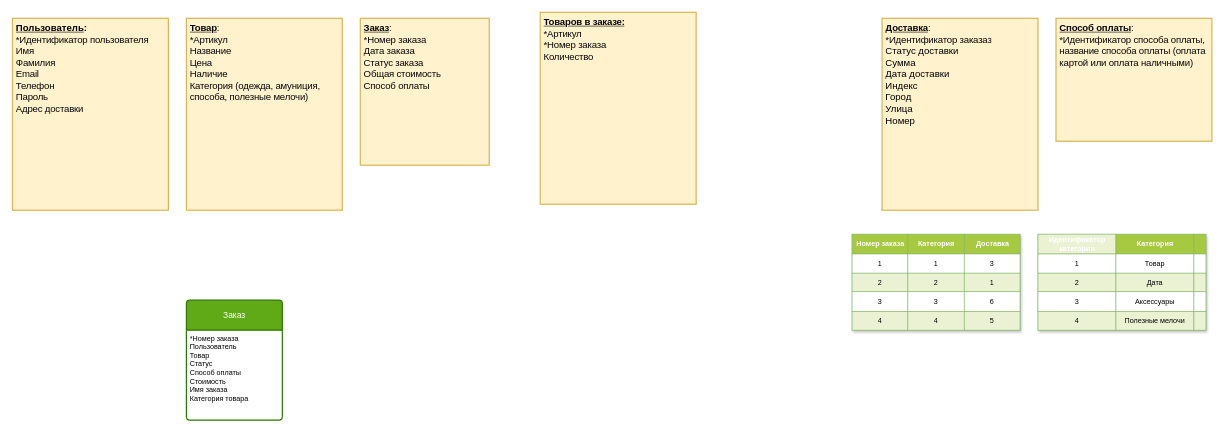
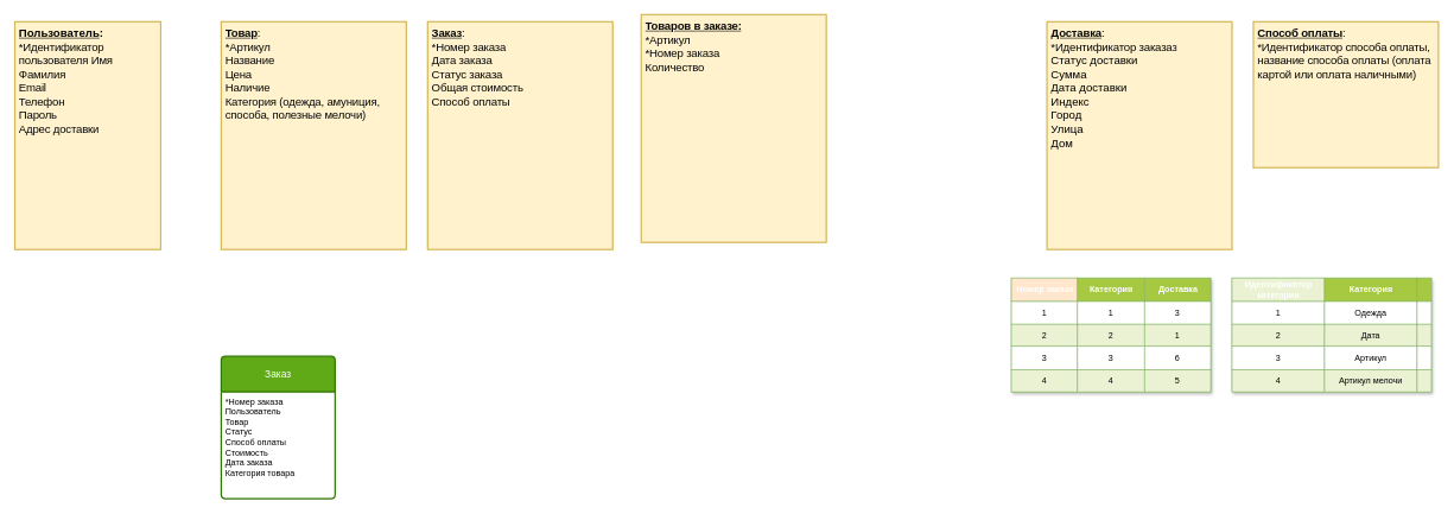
- <mxCell id="7" value="&lt;div&gt;&lt;font style=&quot;font-size: 16px;&quot; face=&quot;SB Sans Text, SBSansText, sans-serif&quot; color=&quot;#080808&quot;&gt;&lt;span style=&quot;letter-spacing: -0.32px; white-space-collapse: preserve;&quot;&gt;&lt;u&gt;&lt;b&gt;Доставка&lt;/b&gt;&lt;/u&gt;:&lt;/span&gt;&lt;/font&gt;&lt;/div&gt;&lt;div&gt;&lt;font style=&quot;font-size: 16px;&quot; face=&quot;SB Sans Text, SBSansText, sans-serif&quot; color=&quot;#080808&quot;&gt;&lt;span style=&quot;letter-spacing: -0.32px; white-space-collapse: preserve;&quot;&gt;*Идентификатор заказаз&lt;/span&gt;&lt;/font&gt;&lt;/div&gt;&lt;div&gt;&lt;font style=&quot;font-size: 16px;&quot;&gt;&lt;span style=&quot;text-wrap: nowrap;&quot;&gt;Статус доставки&lt;/span&gt;&lt;br style=&quot;padding: 0px; margin: 0px; text-wrap: nowrap; box-shadow: none !important;&quot;&gt;&lt;span style=&quot;text-wrap: nowrap;&quot;&gt;Сумма&lt;/span&gt;&lt;br style=&quot;padding: 0px; margin: 0px; text-wrap: nowrap; box-shadow: none !important;&quot;&gt;&lt;span style=&quot;text-wrap: nowrap;&quot;&gt;Дата доставки&lt;/span&gt;&lt;br style=&quot;padding: 0px; margin: 0px; text-wrap: nowrap; box-shadow: none !important;&quot;&gt;&lt;span style=&quot;text-wrap: nowrap;&quot;&gt;Индекс&lt;/span&gt;&lt;br style=&quot;padding: 0px; margin: 0px; text-wrap: nowrap; box-shadow: none !important;&quot;&gt;&lt;span style=&quot;text-wrap: nowrap;&quot;&gt;Город&lt;/span&gt;&lt;br style=&quot;padding: 0px; margin: 0px; text-wrap: nowrap; box-shadow: none !important;&quot;&gt;&lt;span style=&quot;text-wrap: nowrap;&quot;&gt;Улица&lt;/span&gt;&lt;br style=&quot;padding: 0px; margin: 0px; text-wrap: nowrap; box-shadow: none !important;&quot;&gt;&lt;span style=&quot;text-wrap: nowrap;&quot;&gt;Номер&lt;/span&gt;&lt;/font&gt;&lt;font face=&quot;SB Sans Text, SBSansText, sans-serif&quot; color=&quot;#080808&quot;&gt;&lt;span style=&quot;font-size: 17px; letter-spacing: -0.32px; white-space-collapse: preserve;&quot;&gt;&lt;br&gt;&lt;/span&gt;&lt;/font&gt;&lt;/div&gt;" style="text;strokeColor=#d6b656;fillColor=#fff2cc;spacingLeft=4;spacingRight=4;overflow=hidden;rotatable=0;points=[[0,0.5],[1,0.5]];portConstraint=eastwest;fontSize=12;whiteSpace=wrap;html=1;strokeWidth=2;" parent="1" vertex="1"><mxGeometry x="1470" y="30" width="260" height="320" as="geometry" /></mxCell>
+ <mxCell id="7" value="&lt;div&gt;&lt;font style=&quot;font-size: 16px;&quot; face=&quot;SB Sans Text, SBSansText, sans-serif&quot; color=&quot;#080808&quot;&gt;&lt;span style=&quot;letter-spacing: -0.32px; white-space-collapse: preserve;&quot;&gt;&lt;u&gt;&lt;b&gt;Доставка&lt;/b&gt;&lt;/u&gt;:&lt;/span&gt;&lt;/font&gt;&lt;/div&gt;&lt;div&gt;&lt;font style=&quot;font-size: 16px;&quot; face=&quot;SB Sans Text, SBSansText, sans-serif&quot; color=&quot;#080808&quot;&gt;&lt;span style=&quot;letter-spacing: -0.32px; white-space-collapse: preserve;&quot;&gt;*Идентификатор заказаз&lt;/span&gt;&lt;/font&gt;&lt;/div&gt;&lt;div&gt;&lt;font style=&quot;font-size: 16px;&quot;&gt;&lt;span style=&quot;text-wrap: nowrap;&quot;&gt;Статус доставки&lt;/span&gt;&lt;br style=&quot;padding: 0px; margin: 0px; text-wrap: nowrap; box-shadow: none !important;&quot;&gt;&lt;span style=&quot;text-wrap: nowrap;&quot;&gt;Сумма&lt;/span&gt;&lt;br style=&quot;padding: 0px; margin: 0px; text-wrap: nowrap; box-shadow: none !important;&quot;&gt;&lt;span style=&quot;text-wrap: nowrap;&quot;&gt;Дата доставки&lt;/span&gt;&lt;br style=&quot;padding: 0px; margin: 0px; text-wrap: nowrap; box-shadow: none !important;&quot;&gt;&lt;span style=&quot;text-wrap: nowrap;&quot;&gt;Индекс&lt;/span&gt;&lt;br style=&quot;padding: 0px; margin: 0px; text-wrap: nowrap; box-shadow: none !important;&quot;&gt;&lt;span style=&quot;text-wrap: nowrap;&quot;&gt;Город&lt;/span&gt;&lt;br style=&quot;padding: 0px; margin: 0px; text-wrap: nowrap; box-shadow: none !important;&quot;&gt;&lt;span style=&quot;text-wrap: nowrap;&quot;&gt;Улица&lt;/span&gt;&lt;br style=&quot;padding: 0px; margin: 0px; text-wrap: nowrap; box-shadow: none !important;&quot;&gt;&lt;span style=&quot;text-wrap: nowrap;&quot;&gt;Дом&lt;/span&gt;&lt;/font&gt;&lt;font face=&quot;SB Sans Text, SBSansText, sans-serif&quot; color=&quot;#080808&quot;&gt;&lt;span style=&quot;font-size: 17px; letter-spacing: -0.32px; white-space-collapse: preserve;&quot;&gt;&lt;br&gt;&lt;/span&gt;&lt;/font&gt;&lt;/div&gt;" style="text;strokeColor=#d6b656;fillColor=#fff2cc;spacingLeft=4;spacingRight=4;overflow=hidden;rotatable=0;points=[[0,0.5],[1,0.5]];portConstraint=eastwest;fontSize=12;whiteSpace=wrap;html=1;strokeWidth=2;" parent="1" vertex="1"><mxGeometry x="1470" y="30" width="260" height="320" as="geometry" /></mxCell>
- <mxCell id="6" value="&lt;div&gt;&lt;span style=&quot;color: rgb(8, 8, 8); font-family: &amp;quot;SB Sans Text&amp;quot;, SBSansText, sans-serif; letter-spacing: -0.32px; white-space-collapse: preserve;&quot;&gt;&lt;font style=&quot;font-size: 16px;&quot;&gt;&lt;u&gt;&lt;b&gt;Заказ&lt;/b&gt;&lt;/u&gt;:&lt;/font&gt;&lt;/span&gt;&lt;/div&gt;&lt;div&gt;&lt;span style=&quot;color: rgb(8, 8, 8); font-family: &amp;quot;SB Sans Text&amp;quot;, SBSansText, sans-serif; letter-spacing: -0.32px; white-space-collapse: preserve;&quot;&gt;&lt;font style=&quot;font-size: 16px;&quot;&gt;*Номер заказа&lt;/font&gt;&lt;/span&gt;&lt;/div&gt;&lt;div&gt;&lt;span style=&quot;color: rgb(8, 8, 8); font-family: &amp;quot;SB Sans Text&amp;quot;, SBSansText, sans-serif; letter-spacing: -0.32px; white-space-collapse: preserve;&quot;&gt;&lt;font style=&quot;font-size: 16px;&quot;&gt;Дата заказа&lt;/font&gt;&lt;/span&gt;&lt;/div&gt;&lt;div&gt;&lt;span style=&quot;color: rgb(8, 8, 8); font-family: &amp;quot;SB Sans Text&amp;quot;, SBSansText, sans-serif; letter-spacing: -0.32px; white-space-collapse: preserve;&quot;&gt;&lt;font style=&quot;font-size: 16px;&quot;&gt;Статус заказа&lt;/font&gt;&lt;/span&gt;&lt;/div&gt;&lt;div&gt;&lt;span style=&quot;color: rgb(8, 8, 8); font-family: &amp;quot;SB Sans Text&amp;quot;, SBSansText, sans-serif; letter-spacing: -0.32px; white-space-collapse: preserve;&quot;&gt;&lt;font style=&quot;font-size: 16px;&quot;&gt;Общая стоимость&lt;/font&gt;&lt;/span&gt;&lt;/div&gt;&lt;div&gt;&lt;span style=&quot;color: rgb(8, 8, 8); font-family: &amp;quot;SB Sans Text&amp;quot;, SBSansText, sans-serif; letter-spacing: -0.32px; white-space-collapse: preserve;&quot;&gt;&lt;font style=&quot;font-size: 16px;&quot;&gt;Способ оплаты&lt;/font&gt;&lt;/span&gt;&lt;br&gt;&lt;/div&gt;" style="text;strokeColor=#d6b656;fillColor=#fff2cc;spacingLeft=4;spacingRight=4;overflow=hidden;rotatable=0;points=[[0,0.5],[1,0.5]];portConstraint=eastwest;fontSize=12;whiteSpace=wrap;html=1;strokeWidth=2;" parent="1" vertex="1"><mxGeometry x="600" y="30" width="215" height="245" as="geometry" /></mxCell>
+ <mxCell id="6" value="&lt;div&gt;&lt;span style=&quot;color: rgb(8, 8, 8); font-family: &amp;quot;SB Sans Text&amp;quot;, SBSansText, sans-serif; letter-spacing: -0.32px; white-space-collapse: preserve;&quot;&gt;&lt;font style=&quot;font-size: 16px;&quot;&gt;&lt;u&gt;&lt;b&gt;Заказ&lt;/b&gt;&lt;/u&gt;:&lt;/font&gt;&lt;/span&gt;&lt;/div&gt;&lt;div&gt;&lt;span style=&quot;color: rgb(8, 8, 8); font-family: &amp;quot;SB Sans Text&amp;quot;, SBSansText, sans-serif; letter-spacing: -0.32px; white-space-collapse: preserve;&quot;&gt;&lt;font style=&quot;font-size: 16px;&quot;&gt;*Номер заказа&lt;/font&gt;&lt;/span&gt;&lt;/div&gt;&lt;div&gt;&lt;span style=&quot;color: rgb(8, 8, 8); font-family: &amp;quot;SB Sans Text&amp;quot;, SBSansText, sans-serif; letter-spacing: -0.32px; white-space-collapse: preserve;&quot;&gt;&lt;font style=&quot;font-size: 16px;&quot;&gt;Дата заказа&lt;/font&gt;&lt;/span&gt;&lt;/div&gt;&lt;div&gt;&lt;span style=&quot;color: rgb(8, 8, 8); font-family: &amp;quot;SB Sans Text&amp;quot;, SBSansText, sans-serif; letter-spacing: -0.32px; white-space-collapse: preserve;&quot;&gt;&lt;font style=&quot;font-size: 16px;&quot;&gt;Статус заказа&lt;/font&gt;&lt;/span&gt;&lt;/div&gt;&lt;div&gt;&lt;span style=&quot;color: rgb(8, 8, 8); font-family: &amp;quot;SB Sans Text&amp;quot;, SBSansText, sans-serif; letter-spacing: -0.32px; white-space-collapse: preserve;&quot;&gt;&lt;font style=&quot;font-size: 16px;&quot;&gt;Общая стоимость&lt;/font&gt;&lt;/span&gt;&lt;/div&gt;&lt;div&gt;&lt;span style=&quot;color: rgb(8, 8, 8); font-family: &amp;quot;SB Sans Text&amp;quot;, SBSansText, sans-serif; letter-spacing: -0.32px; white-space-collapse: preserve;&quot;&gt;&lt;font style=&quot;font-size: 16px;&quot;&gt;Способ оплаты&lt;/font&gt;&lt;/span&gt;&lt;br&gt;&lt;/div&gt;" style="text;strokeColor=#d6b656;fillColor=#fff2cc;spacingLeft=4;spacingRight=4;overflow=hidden;rotatable=0;points=[[0,0.5],[1,0.5]];portConstraint=eastwest;fontSize=12;whiteSpace=wrap;html=1;strokeWidth=2;" parent="1" vertex="1"><mxGeometry x="600" y="30" width="260" height="320" as="geometry" /></mxCell>
- <mxCell id="4" value="&lt;font style=&quot;font-size: 16px;&quot;&gt;&lt;b&gt;&lt;u&gt;Пользователь&lt;/u&gt;:&lt;/b&gt;&lt;/font&gt;&lt;div&gt;&lt;span style=&quot;color: rgb(8, 8, 8); font-family: &amp;quot;SB Sans Text&amp;quot;, SBSansText, sans-serif; letter-spacing: -0.32px; white-space-collapse: preserve;&quot;&gt;&lt;font style=&quot;font-size: 16px;&quot;&gt;*Идентификатор пользователя Имя&lt;/font&gt;&lt;/span&gt;&lt;/div&gt;&lt;div&gt;&lt;span style=&quot;color: rgb(8, 8, 8); font-family: &amp;quot;SB Sans Text&amp;quot;, SBSansText, sans-serif; letter-spacing: -0.32px; white-space-collapse: preserve;&quot;&gt;&lt;font style=&quot;font-size: 16px;&quot;&gt;Фамилия&lt;/font&gt;&lt;/span&gt;&lt;/div&gt;&lt;div&gt;&lt;span style=&quot;color: rgb(8, 8, 8); font-family: &amp;quot;SB Sans Text&amp;quot;, SBSansText, sans-serif; letter-spacing: -0.32px; white-space-collapse: preserve;&quot;&gt;&lt;font style=&quot;font-size: 16px;&quot;&gt;Email&lt;/font&gt;&lt;/span&gt;&lt;/div&gt;&lt;div&gt;&lt;span style=&quot;color: rgb(8, 8, 8); font-family: &amp;quot;SB Sans Text&amp;quot;, SBSansText, sans-serif; letter-spacing: -0.32px; white-space-collapse: preserve;&quot;&gt;&lt;font style=&quot;font-size: 16px;&quot;&gt;Телефон&lt;/font&gt;&lt;/span&gt;&lt;/div&gt;&lt;div&gt;&lt;span style=&quot;color: rgb(8, 8, 8); font-family: &amp;quot;SB Sans Text&amp;quot;, SBSansText, sans-serif; letter-spacing: -0.32px; white-space-collapse: preserve;&quot;&gt;&lt;font style=&quot;font-size: 16px;&quot;&gt;Пароль&lt;/font&gt;&lt;/span&gt;&lt;/div&gt;&lt;div&gt;&lt;span style=&quot;color: rgb(8, 8, 8); font-family: &amp;quot;SB Sans Text&amp;quot;, SBSansText, sans-serif; letter-spacing: -0.32px; white-space-collapse: preserve;&quot;&gt;&lt;font style=&quot;font-size: 16px;&quot;&gt;Адрес доставки&lt;/font&gt;&lt;/span&gt;&lt;br&gt;&lt;/div&gt;" style="text;strokeColor=#d6b656;fillColor=#fff2cc;spacingLeft=4;spacingRight=4;overflow=hidden;rotatable=0;points=[[0,0.5],[1,0.5]];portConstraint=eastwest;fontSize=12;whiteSpace=wrap;html=1;strokeWidth=2;" parent="1" vertex="1"><mxGeometry x="20" y="30" width="260" height="320" as="geometry" /></mxCell>
+ <mxCell id="4" value="&lt;font style=&quot;font-size: 16px;&quot;&gt;&lt;b&gt;&lt;u&gt;Пользователь&lt;/u&gt;:&lt;/b&gt;&lt;/font&gt;&lt;div&gt;&lt;span style=&quot;color: rgb(8, 8, 8); font-family: &amp;quot;SB Sans Text&amp;quot;, SBSansText, sans-serif; letter-spacing: -0.32px; white-space-collapse: preserve;&quot;&gt;&lt;font style=&quot;font-size: 16px;&quot;&gt;*Идентификатор пользователя Имя&lt;/font&gt;&lt;/span&gt;&lt;/div&gt;&lt;div&gt;&lt;span style=&quot;color: rgb(8, 8, 8); font-family: &amp;quot;SB Sans Text&amp;quot;, SBSansText, sans-serif; letter-spacing: -0.32px; white-space-collapse: preserve;&quot;&gt;&lt;font style=&quot;font-size: 16px;&quot;&gt;Фамилия&lt;/font&gt;&lt;/span&gt;&lt;/div&gt;&lt;div&gt;&lt;span style=&quot;color: rgb(8, 8, 8); font-family: &amp;quot;SB Sans Text&amp;quot;, SBSansText, sans-serif; letter-spacing: -0.32px; white-space-collapse: preserve;&quot;&gt;&lt;font style=&quot;font-size: 16px;&quot;&gt;Email&lt;/font&gt;&lt;/span&gt;&lt;/div&gt;&lt;div&gt;&lt;span style=&quot;color: rgb(8, 8, 8); font-family: &amp;quot;SB Sans Text&amp;quot;, SBSansText, sans-serif; letter-spacing: -0.32px; white-space-collapse: preserve;&quot;&gt;&lt;font style=&quot;font-size: 16px;&quot;&gt;Телефон&lt;/font&gt;&lt;/span&gt;&lt;/div&gt;&lt;div&gt;&lt;span style=&quot;color: rgb(8, 8, 8); font-family: &amp;quot;SB Sans Text&amp;quot;, SBSansText, sans-serif; letter-spacing: -0.32px; white-space-collapse: preserve;&quot;&gt;&lt;font style=&quot;font-size: 16px;&quot;&gt;Пароль&lt;/font&gt;&lt;/span&gt;&lt;/div&gt;&lt;div&gt;&lt;span style=&quot;color: rgb(8, 8, 8); font-family: &amp;quot;SB Sans Text&amp;quot;, SBSansText, sans-serif; letter-spacing: -0.32px; white-space-collapse: preserve;&quot;&gt;&lt;font style=&quot;font-size: 16px;&quot;&gt;Адрес доставки&lt;/font&gt;&lt;/span&gt;&lt;br&gt;&lt;/div&gt;" style="text;strokeColor=#d6b656;fillColor=#fff2cc;spacingLeft=4;spacingRight=4;overflow=hidden;rotatable=0;points=[[0,0.5],[1,0.5]];portConstraint=eastwest;fontSize=12;whiteSpace=wrap;html=1;strokeWidth=2;" parent="1" vertex="1"><mxGeometry x="20" y="30" width="205" height="320" as="geometry" /></mxCell>
- <mxCell id="12" value="Номер заказа" style="connectable=0;recursiveResize=0;strokeColor=inherit;fillColor=#A7C942;align=center;fontStyle=1;fontColor=#FFFFFF;html=1;" parent="11" vertex="1"><mxGeometry width="93" height="33" as="geometry"><mxRectangle width="93" height="33" as="alternateBounds" /></mxGeometry></mxCell>
+ <mxCell id="12" value="Номер заказа" style="connectable=0;recursiveResize=0;strokeColor=inherit;fillColor=#ffe6cc;align=center;fontStyle=1;fontColor=#FFFFFF;html=1;" parent="11" vertex="1"><mxGeometry width="93" height="33" as="geometry"><mxRectangle width="93" height="33" as="alternateBounds" /></mxGeometry></mxCell>
- <mxCell id="38" value="Товар" style="connectable=0;recursiveResize=0;strokeColor=inherit;fillColor=inherit;align=center;whiteSpace=wrap;html=1;" parent="36" vertex="1"><mxGeometry x="130" width="130" height="32" as="geometry"><mxRectangle width="130" height="32" as="alternateBounds" /></mxGeometry></mxCell>
+ <mxCell id="38" value="Одежда" style="connectable=0;recursiveResize=0;strokeColor=inherit;fillColor=inherit;align=center;whiteSpace=wrap;html=1;" parent="36" vertex="1"><mxGeometry x="130" width="130" height="32" as="geometry"><mxRectangle width="130" height="32" as="alternateBounds" /></mxGeometry></mxCell>
- <mxCell id="46" value="Аксессуары" style="connectable=0;recursiveResize=0;strokeColor=inherit;fillColor=inherit;fontStyle=0;align=center;whiteSpace=wrap;html=1;" parent="44" vertex="1"><mxGeometry x="130" width="130" height="33" as="geometry"><mxRectangle width="130" height="33" as="alternateBounds" /></mxGeometry></mxCell>
+ <mxCell id="46" value="Артикул" style="connectable=0;recursiveResize=0;strokeColor=inherit;fillColor=inherit;fontStyle=0;align=center;whiteSpace=wrap;html=1;" parent="44" vertex="1"><mxGeometry x="130" width="130" height="33" as="geometry"><mxRectangle width="130" height="33" as="alternateBounds" /></mxGeometry></mxCell>
- <mxCell id="50" value="Полезные мелочи" style="connectable=0;recursiveResize=0;strokeColor=inherit;fillColor=inherit;whiteSpace=wrap;html=1;" parent="48" vertex="1"><mxGeometry x="130" width="130" height="31" as="geometry"><mxRectangle width="130" height="31" as="alternateBounds" /></mxGeometry></mxCell>
+ <mxCell id="50" value="Артикул мелочи" style="connectable=0;recursiveResize=0;strokeColor=inherit;fillColor=inherit;whiteSpace=wrap;html=1;" parent="48" vertex="1"><mxGeometry x="130" width="130" height="31" as="geometry"><mxRectangle width="130" height="31" as="alternateBounds" /></mxGeometry></mxCell>
- <mxCell id="3" value="&lt;div&gt;*Номер заказа&lt;/div&gt;Пользователь&lt;div&gt;Товар&lt;/div&gt;&lt;div&gt;Статус&lt;/div&gt;&lt;div&gt;Способ оплаты&lt;/div&gt;&lt;div&gt;Стоимость&lt;/div&gt;&lt;div&gt;Имя заказа&lt;/div&gt;&lt;div&gt;Категория товара&lt;/div&gt;" style="align=left;strokeColor=none;fillColor=none;spacingLeft=4;fontSize=12;verticalAlign=top;resizable=0;rotatable=0;part=1;html=1;" parent="2" vertex="1"><mxGeometry y="50" width="160" height="150" as="geometry" /></mxCell>
+ <mxCell id="3" value="&lt;div&gt;*Номер заказа&lt;/div&gt;Пользователь&lt;div&gt;Товар&lt;/div&gt;&lt;div&gt;Статус&lt;/div&gt;&lt;div&gt;Способ оплаты&lt;/div&gt;&lt;div&gt;Стоимость&lt;/div&gt;&lt;div&gt;Дата заказа&lt;/div&gt;&lt;div&gt;Категория товара&lt;/div&gt;" style="align=left;strokeColor=none;fillColor=none;spacingLeft=4;fontSize=12;verticalAlign=top;resizable=0;rotatable=0;part=1;html=1;" parent="2" vertex="1"><mxGeometry y="50" width="160" height="150" as="geometry" /></mxCell>
